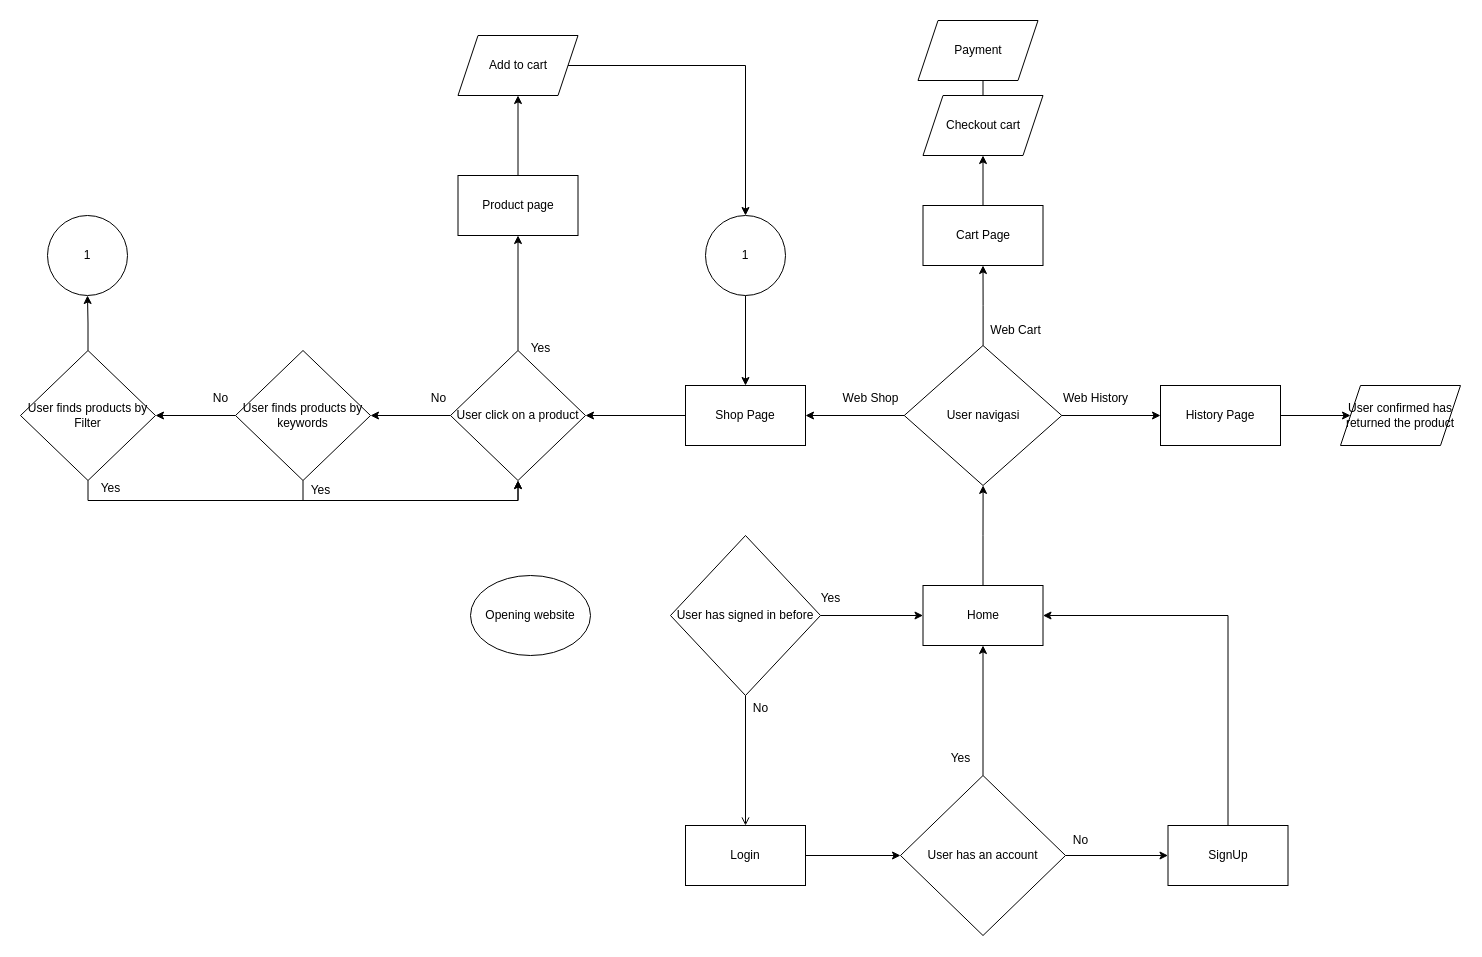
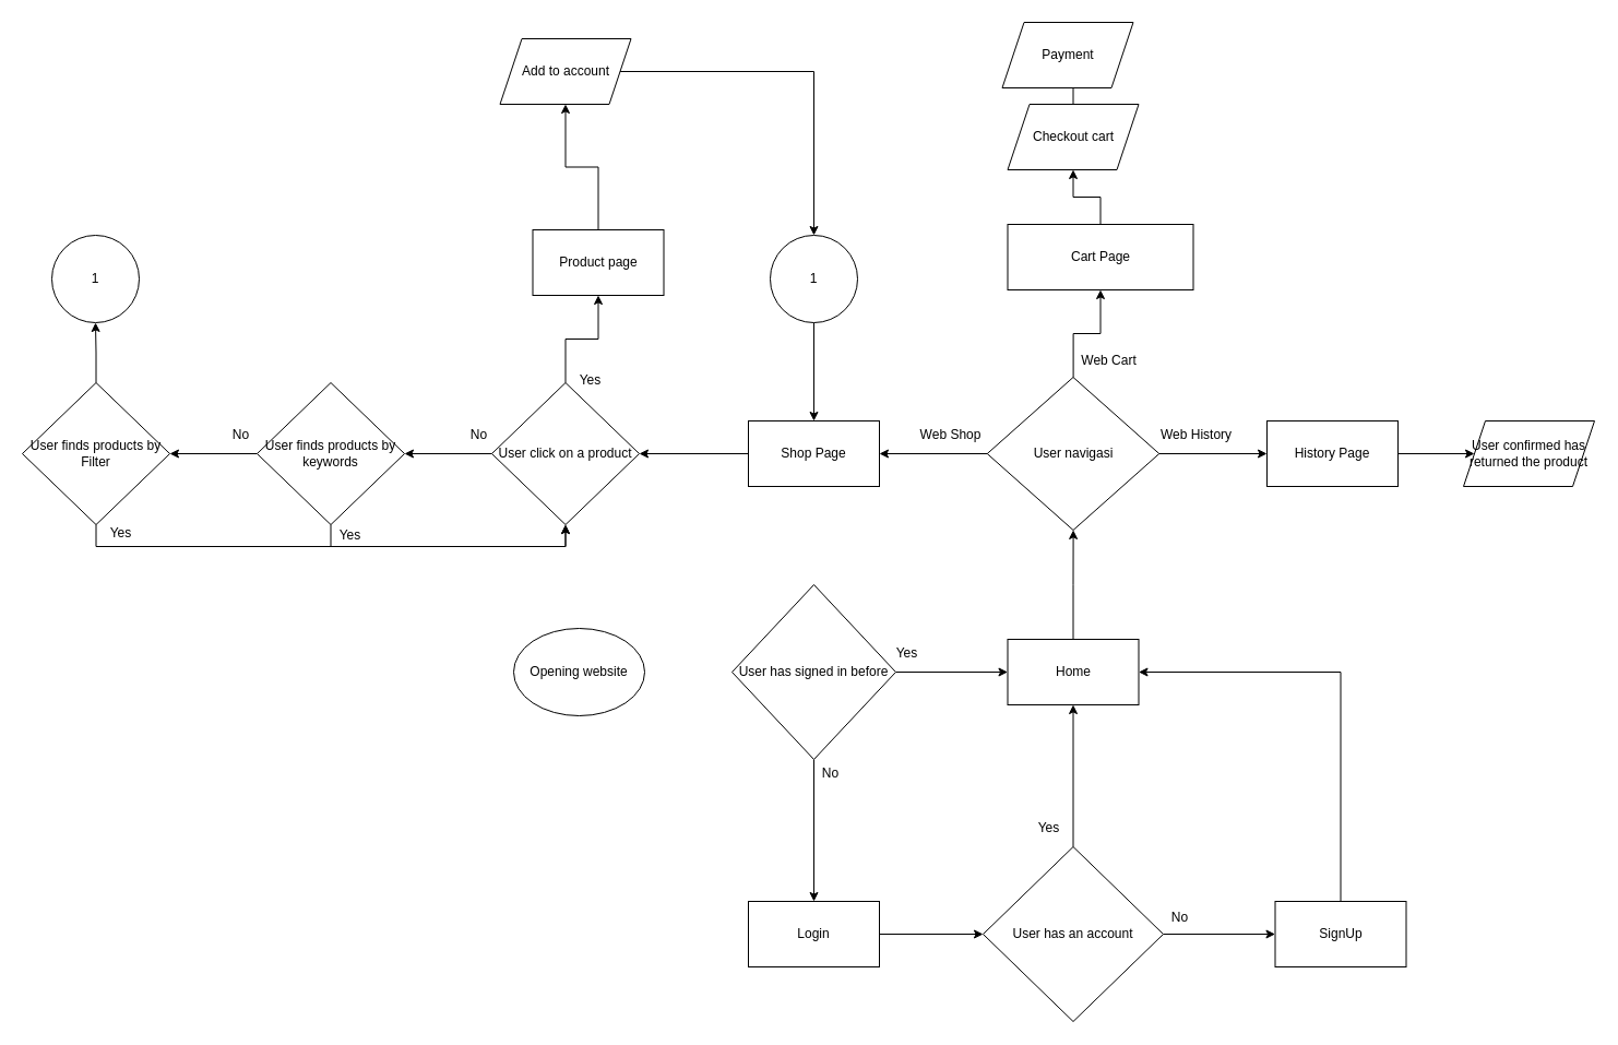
- <mxCell id="49" value="Add to cart" style="shape=parallelogram;perimeter=parallelogramPerimeter;whiteSpace=wrap;html=1;fixedSize=1;" parent="1" vertex="1"><mxGeometry x="457.5" y="35" width="120" height="60" as="geometry" /></mxCell>
+ <mxCell id="49" value="Add to account" style="shape=parallelogram;perimeter=parallelogramPerimeter;whiteSpace=wrap;html=1;fixedSize=1;" parent="1" vertex="1"><mxGeometry x="457.5" y="35" width="120" height="60" as="geometry" /></mxCell>
- <mxCell id="36" value="Product page" style="whiteSpace=wrap;html=1;" parent="1" vertex="1"><mxGeometry x="457.5" y="175" width="120" height="60" as="geometry" /></mxCell>
+ <mxCell id="36" value="Product page" style="whiteSpace=wrap;html=1;" parent="1" vertex="1"><mxGeometry x="487.5" y="210" width="120" height="60" as="geometry" /></mxCell>
- <mxCell id="27" value="Cart Page" style="whiteSpace=wrap;html=1;" parent="1" vertex="1"><mxGeometry x="922.5" y="205" width="120" height="60" as="geometry" /></mxCell>
+ <mxCell id="27" value="Cart Page" style="whiteSpace=wrap;html=1;" parent="1" vertex="1"><mxGeometry x="922.5" y="205" width="170" height="60" as="geometry" /></mxCell>
- <mxCell id="4" value="" style="edgeStyle=orthogonalEdgeStyle;rounded=0;orthogonalLoop=1;jettySize=auto;html=1;endArrow=open;" parent="1" source="5" target="10" edge="1"><mxGeometry relative="1" as="geometry" /></mxCell>
+ <mxCell id="4" value="" style="edgeStyle=orthogonalEdgeStyle;rounded=0;orthogonalLoop=1;jettySize=auto;html=1;" parent="1" source="5" target="10" edge="1"><mxGeometry relative="1" as="geometry" /></mxCell>
